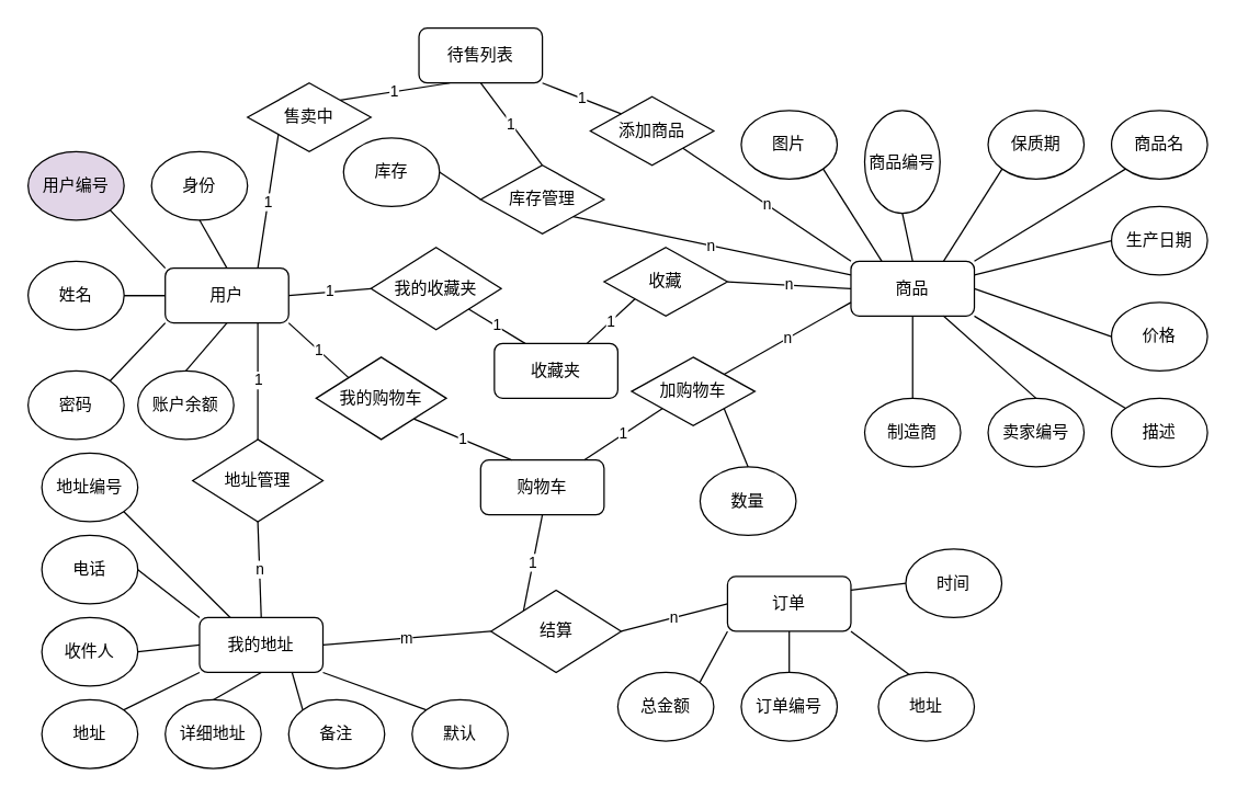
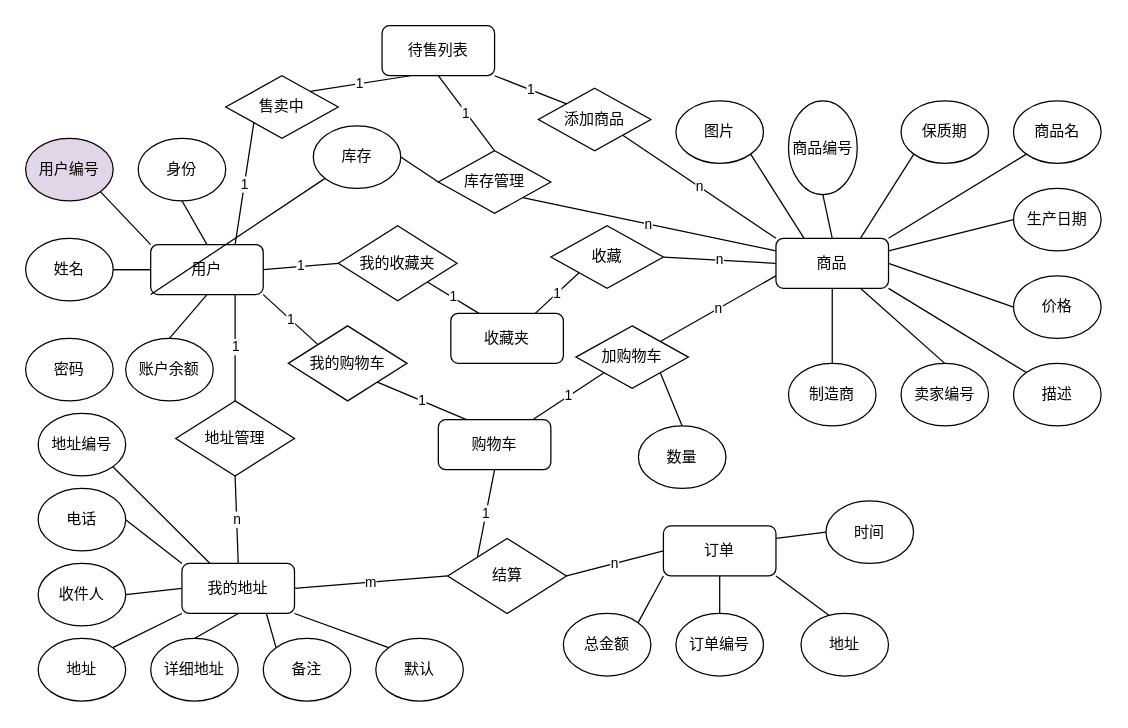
- <mxCell id="12" value="" style="endArrow=none;html=1;rounded=0;entryX=1;entryY=0;entryDx=0;entryDy=0;exitX=0;exitY=1;exitDx=0;exitDy=0;endFill=0;" edge="1" parent="1" source="3" target="7"><mxGeometry width="50" height="50" relative="1" as="geometry"><mxPoint x="340" y="310" as="sourcePoint" /><mxPoint x="390" y="260" as="targetPoint" /></mxGeometry></mxCell>
+ <mxCell id="12" value="" style="endArrow=none;html=1;rounded=0;exitX=0;exitY=1;exitDx=0;exitDy=0;endFill=0;" edge="1" parent="1" source="3" target="76"><mxGeometry width="50" height="50" relative="1" as="geometry"><mxPoint x="340" y="310" as="sourcePoint" /><mxPoint x="390" y="260" as="targetPoint" /></mxGeometry></mxCell>
